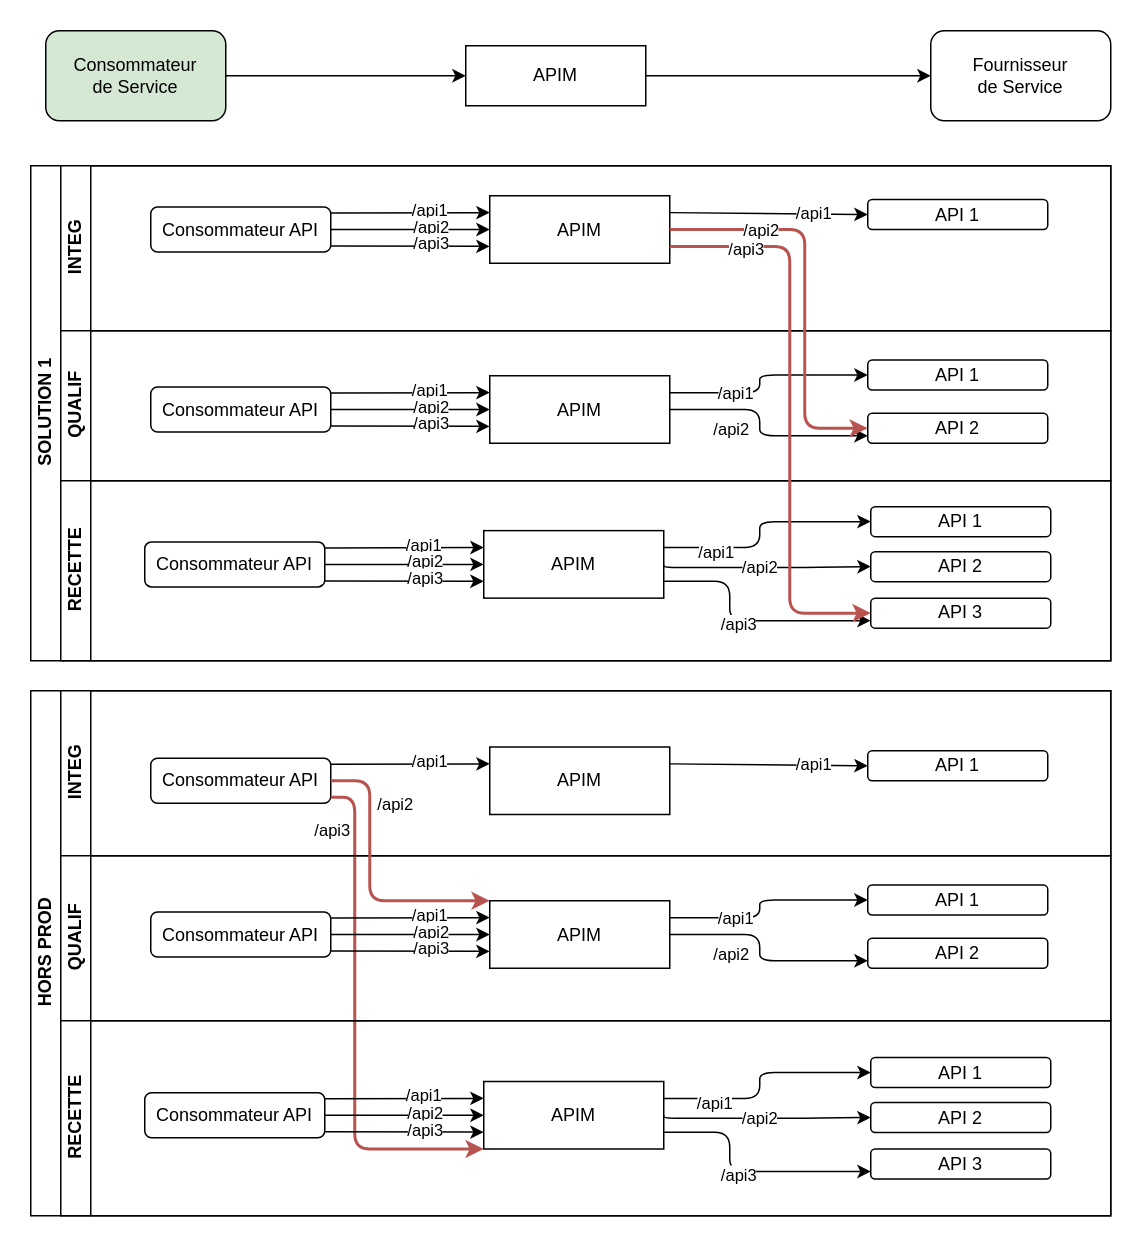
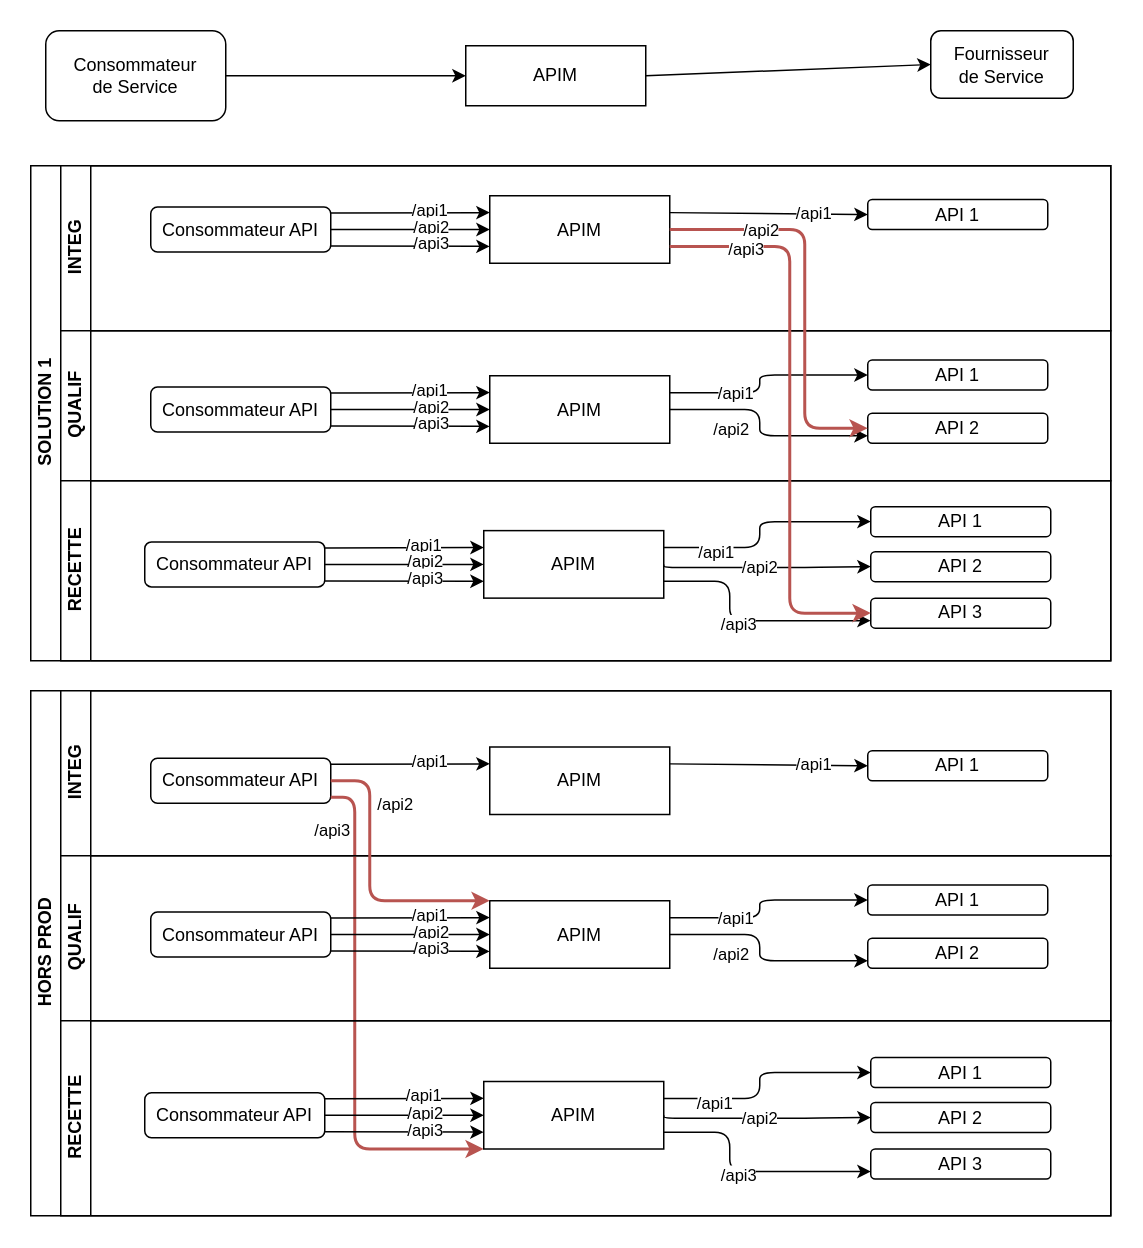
- <mxCell id="2" value="&lt;div&gt;Consommateur&lt;/div&gt;&lt;div&gt;de Service&lt;br&gt;&lt;/div&gt;" style="rounded=1;whiteSpace=wrap;html=1;fillColor=#d5e8d4;" parent="1" vertex="1"><mxGeometry x="30" y="20" width="120" height="60" as="geometry" /></mxCell>
+ <mxCell id="2" value="&lt;div&gt;Consommateur&lt;/div&gt;&lt;div&gt;de Service&lt;br&gt;&lt;/div&gt;" style="rounded=1;whiteSpace=wrap;html=1;" parent="1" vertex="1"><mxGeometry x="30" y="20" width="120" height="60" as="geometry" /></mxCell>
- <mxCell id="4" value="&lt;div&gt;Fournisseur&lt;/div&gt;&lt;div&gt;de Service&lt;br&gt;&lt;/div&gt;" style="rounded=1;whiteSpace=wrap;html=1;" parent="1" vertex="1"><mxGeometry x="620" y="20" width="120" height="60" as="geometry" /></mxCell>
+ <mxCell id="4" value="&lt;div&gt;Fournisseur&lt;/div&gt;&lt;div&gt;de Service&lt;br&gt;&lt;/div&gt;" style="rounded=1;whiteSpace=wrap;html=1;" parent="1" vertex="1"><mxGeometry x="620" y="20" width="95" height="45" as="geometry" /></mxCell>
